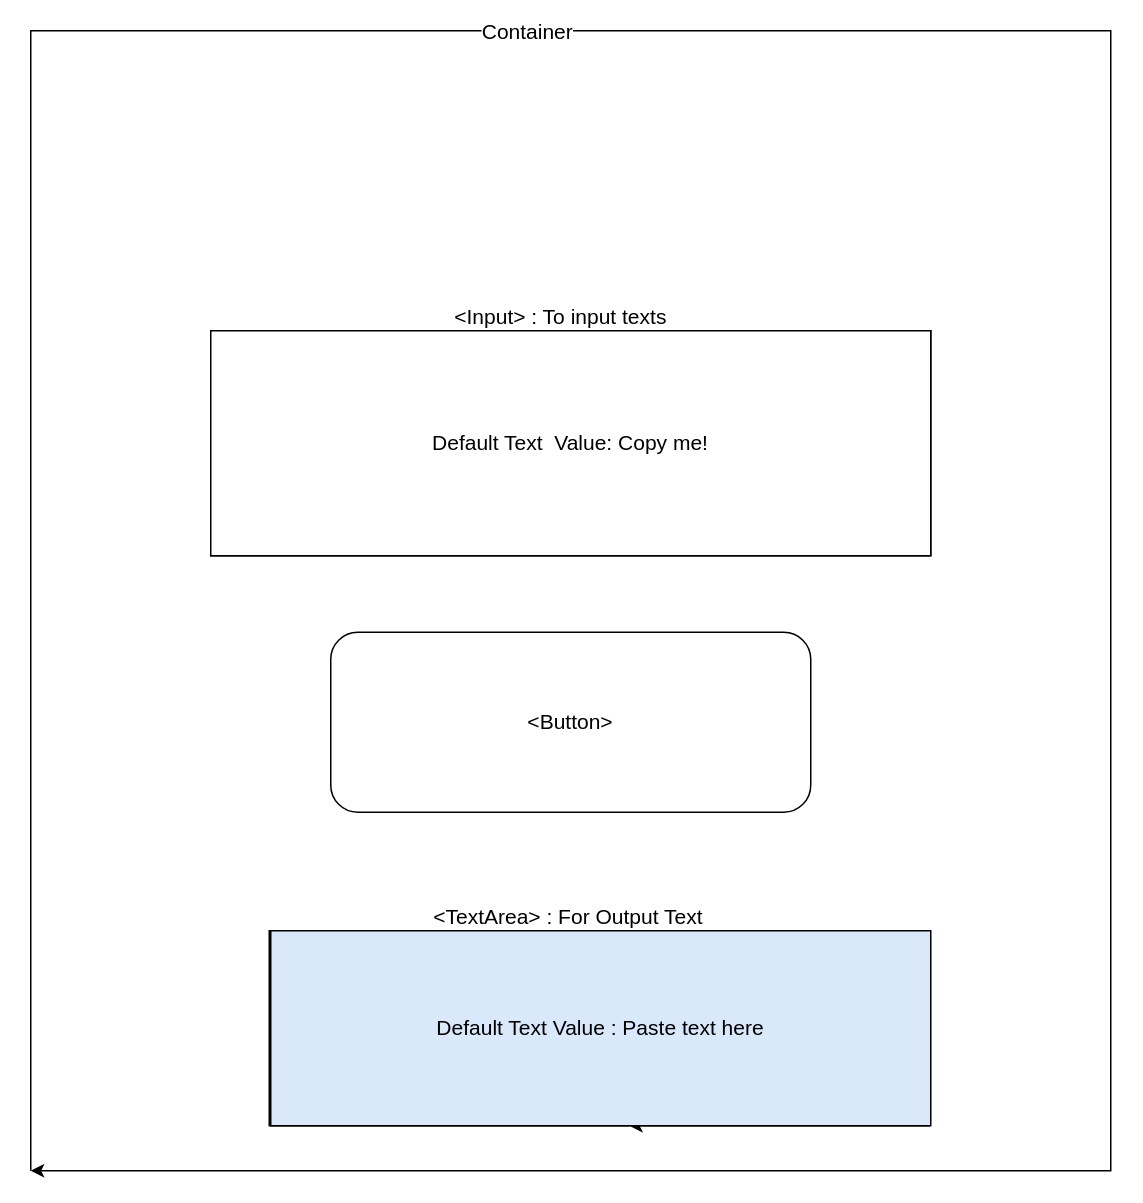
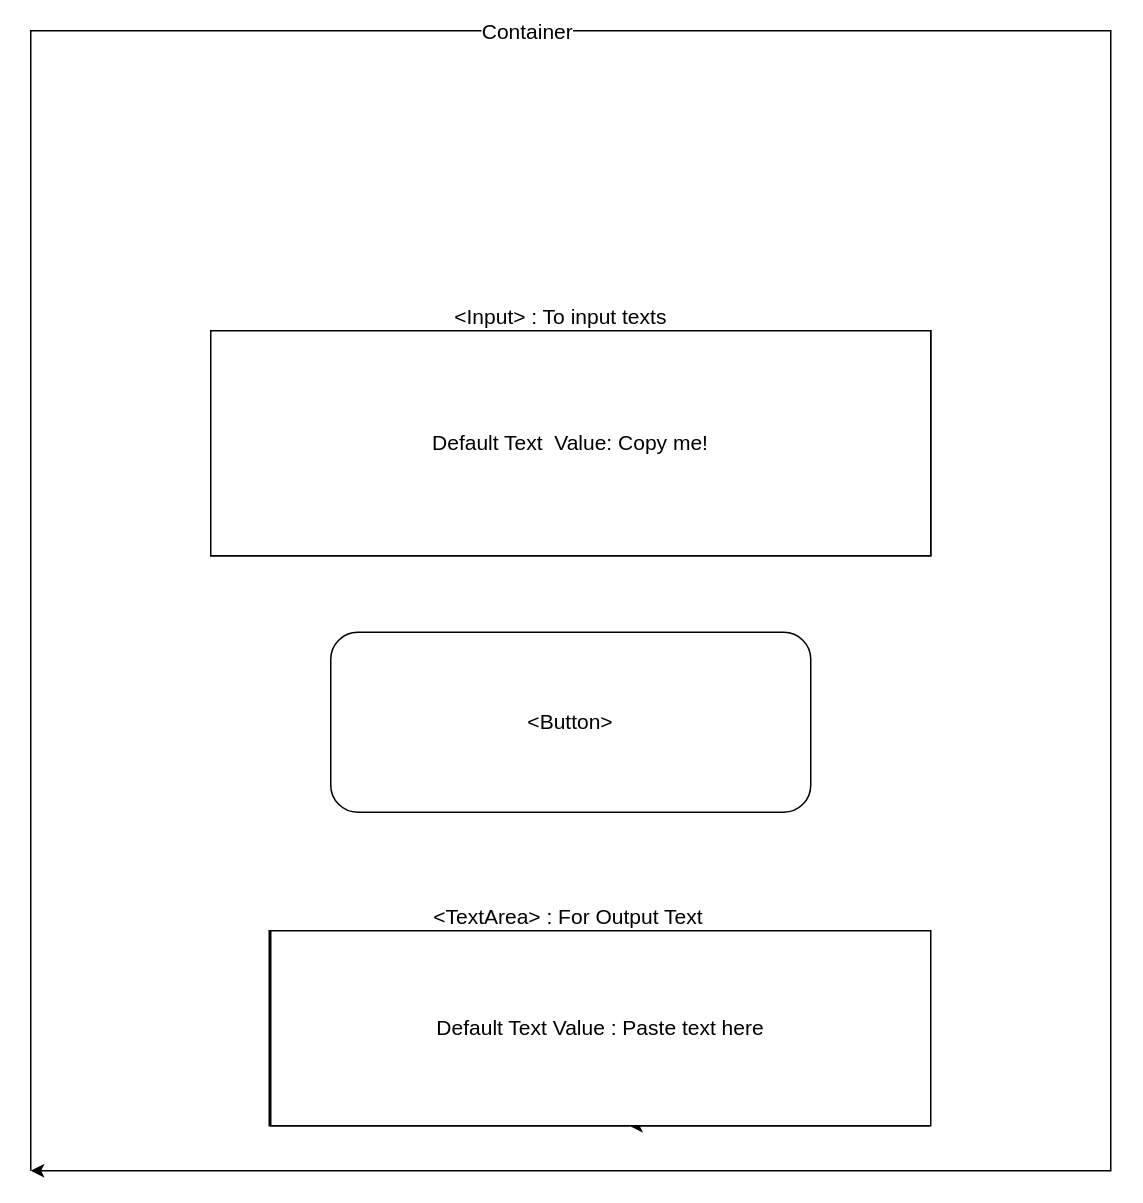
- <mxCell id="10" value="&lt;font style=&quot;font-size: 14px;&quot;&gt;Default Text Value : Paste text here&lt;/font&gt;" style="rounded=0;whiteSpace=wrap;html=1;fillColor=#dae8fc;" vertex="1" parent="1"><mxGeometry x="180" y="620" width="440" height="130" as="geometry" /></mxCell>
+ <mxCell id="10" value="&lt;font style=&quot;font-size: 14px;&quot;&gt;Default Text Value : Paste text here&lt;/font&gt;" style="rounded=0;whiteSpace=wrap;html=1;" vertex="1" parent="1"><mxGeometry x="180" y="620" width="440" height="130" as="geometry" /></mxCell>
